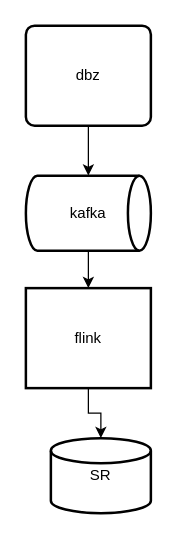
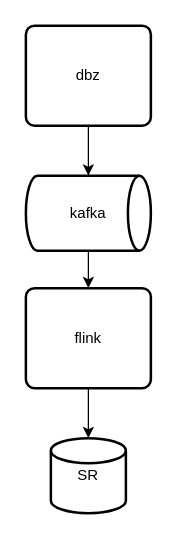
- <mxCell id="7" value="flink" style="whiteSpace=wrap;html=1;absoluteArcSize=1;arcSize=14;strokeWidth=2;rounded=0;" vertex="1" parent="1"><mxGeometry x="20" y="230" width="100" height="80" as="geometry" /></mxCell>
+ <mxCell id="7" value="flink" style="rounded=1;whiteSpace=wrap;html=1;absoluteArcSize=1;arcSize=14;strokeWidth=2;" vertex="1" parent="1"><mxGeometry x="20" y="230" width="100" height="80" as="geometry" /></mxCell>
- <mxCell id="8" value="SR" style="strokeWidth=2;html=1;shape=mxgraph.flowchart.database;whiteSpace=wrap;" vertex="1" parent="1"><mxGeometry x="40" y="350" width="80" height="60" as="geometry" /></mxCell>
+ <mxCell id="8" value="SR" style="strokeWidth=2;html=1;shape=mxgraph.flowchart.database;whiteSpace=wrap;" vertex="1" parent="1"><mxGeometry x="40" y="350" width="60" height="60" as="geometry" /></mxCell>
